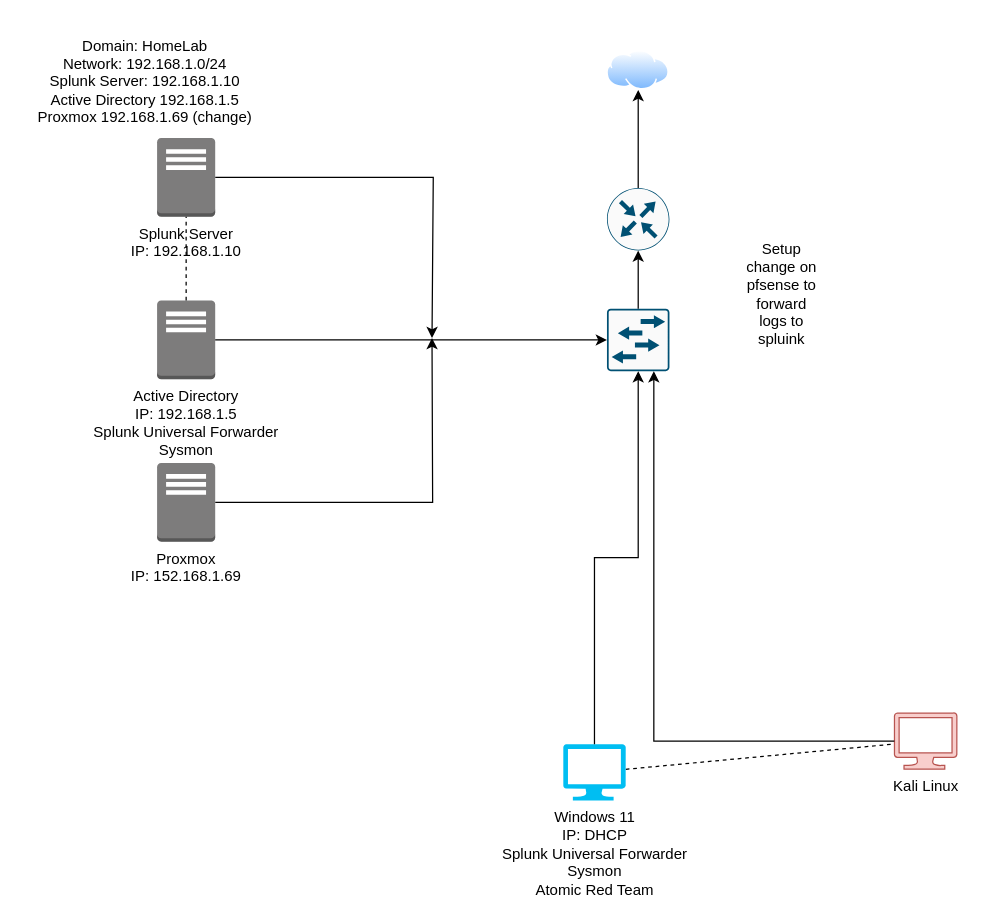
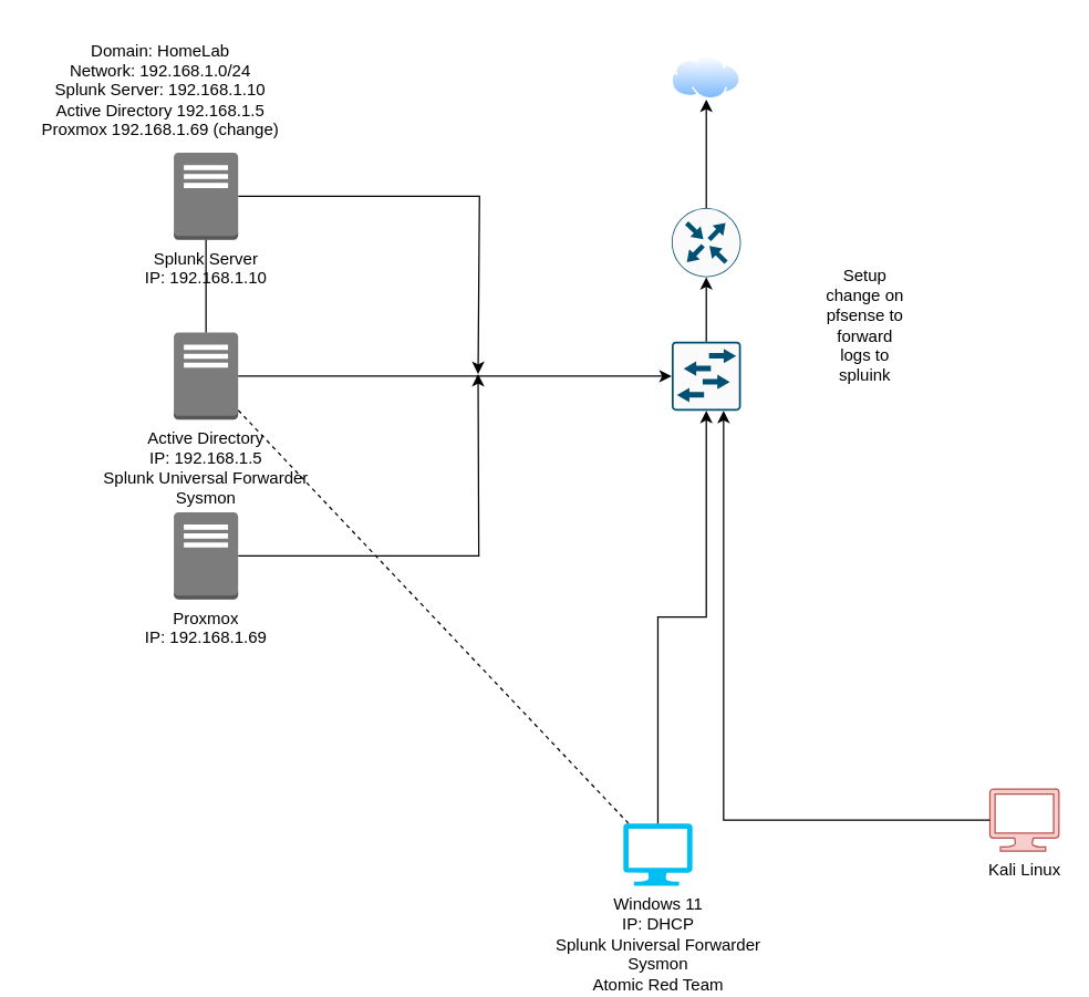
- <mxCell id="19" style="rounded=0;orthogonalLoop=1;jettySize=auto;html=1;entryX=0.5;entryY=1;entryDx=0;entryDy=0;entryPerimeter=0;dashed=1;endArrow=none;endFill=0;" edge="1" parent="1" source="6" target="3"><mxGeometry relative="1" as="geometry" /></mxCell>
+ <mxCell id="19" style="rounded=0;orthogonalLoop=1;jettySize=auto;html=1;entryX=0.5;entryY=1;entryDx=0;entryDy=0;entryPerimeter=0;dashed=0;endArrow=none;endFill=0;" edge="1" parent="1" source="6" target="3"><mxGeometry relative="1" as="geometry" /></mxCell>
- <mxCell id="5" value="Proxmox&lt;div&gt;IP: 152.168.1.69&lt;/div&gt;" style="outlineConnect=0;dashed=0;verticalLabelPosition=bottom;verticalAlign=top;align=center;html=1;shape=mxgraph.aws3.traditional_server;fillColor=#7D7C7C;gradientColor=none;" vertex="1" parent="1"><mxGeometry x="125" y="370" width="46.5" height="63" as="geometry" /></mxCell>
+ <mxCell id="5" value="Proxmox&lt;div&gt;IP: 192.168.1.69&lt;/div&gt;" style="outlineConnect=0;dashed=0;verticalLabelPosition=bottom;verticalAlign=top;align=center;html=1;shape=mxgraph.aws3.traditional_server;fillColor=#7D7C7C;gradientColor=none;" vertex="1" parent="1"><mxGeometry x="125" y="370" width="46.5" height="63" as="geometry" /></mxCell>
- <mxCell id="9" style="rounded=0;orthogonalLoop=1;jettySize=auto;html=1;dashed=1;endArrow=none;endFill=0;" edge="1" parent="1" source="10" target="8"><mxGeometry relative="1" as="geometry" /></mxCell>
+ <mxCell id="9" style="rounded=0;orthogonalLoop=1;jettySize=auto;html=1;dashed=1;endArrow=none;endFill=0;" edge="1" parent="1" source="10" target="6"><mxGeometry relative="1" as="geometry" /></mxCell>
